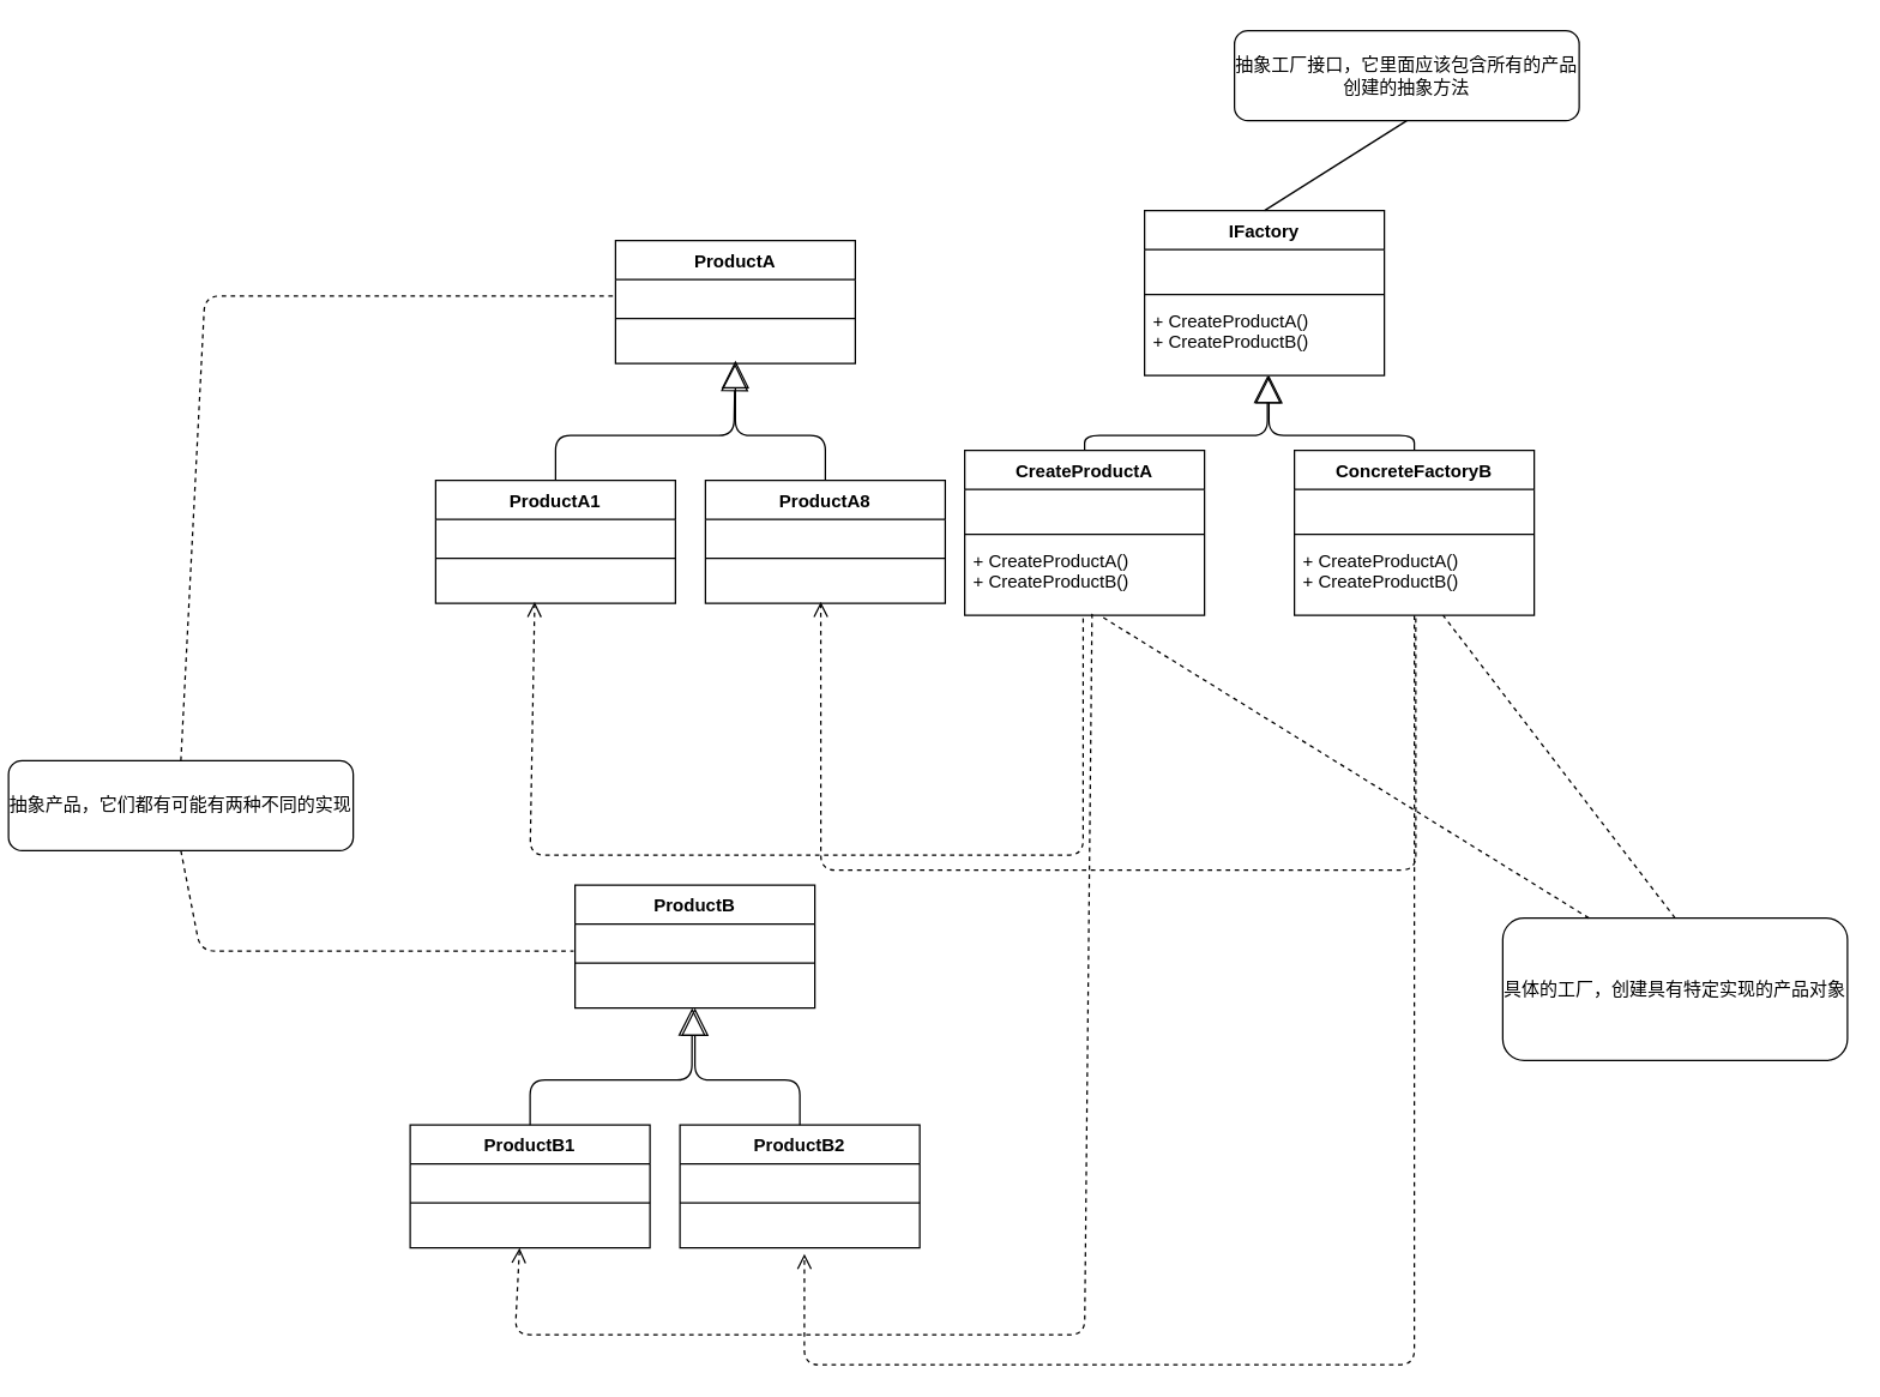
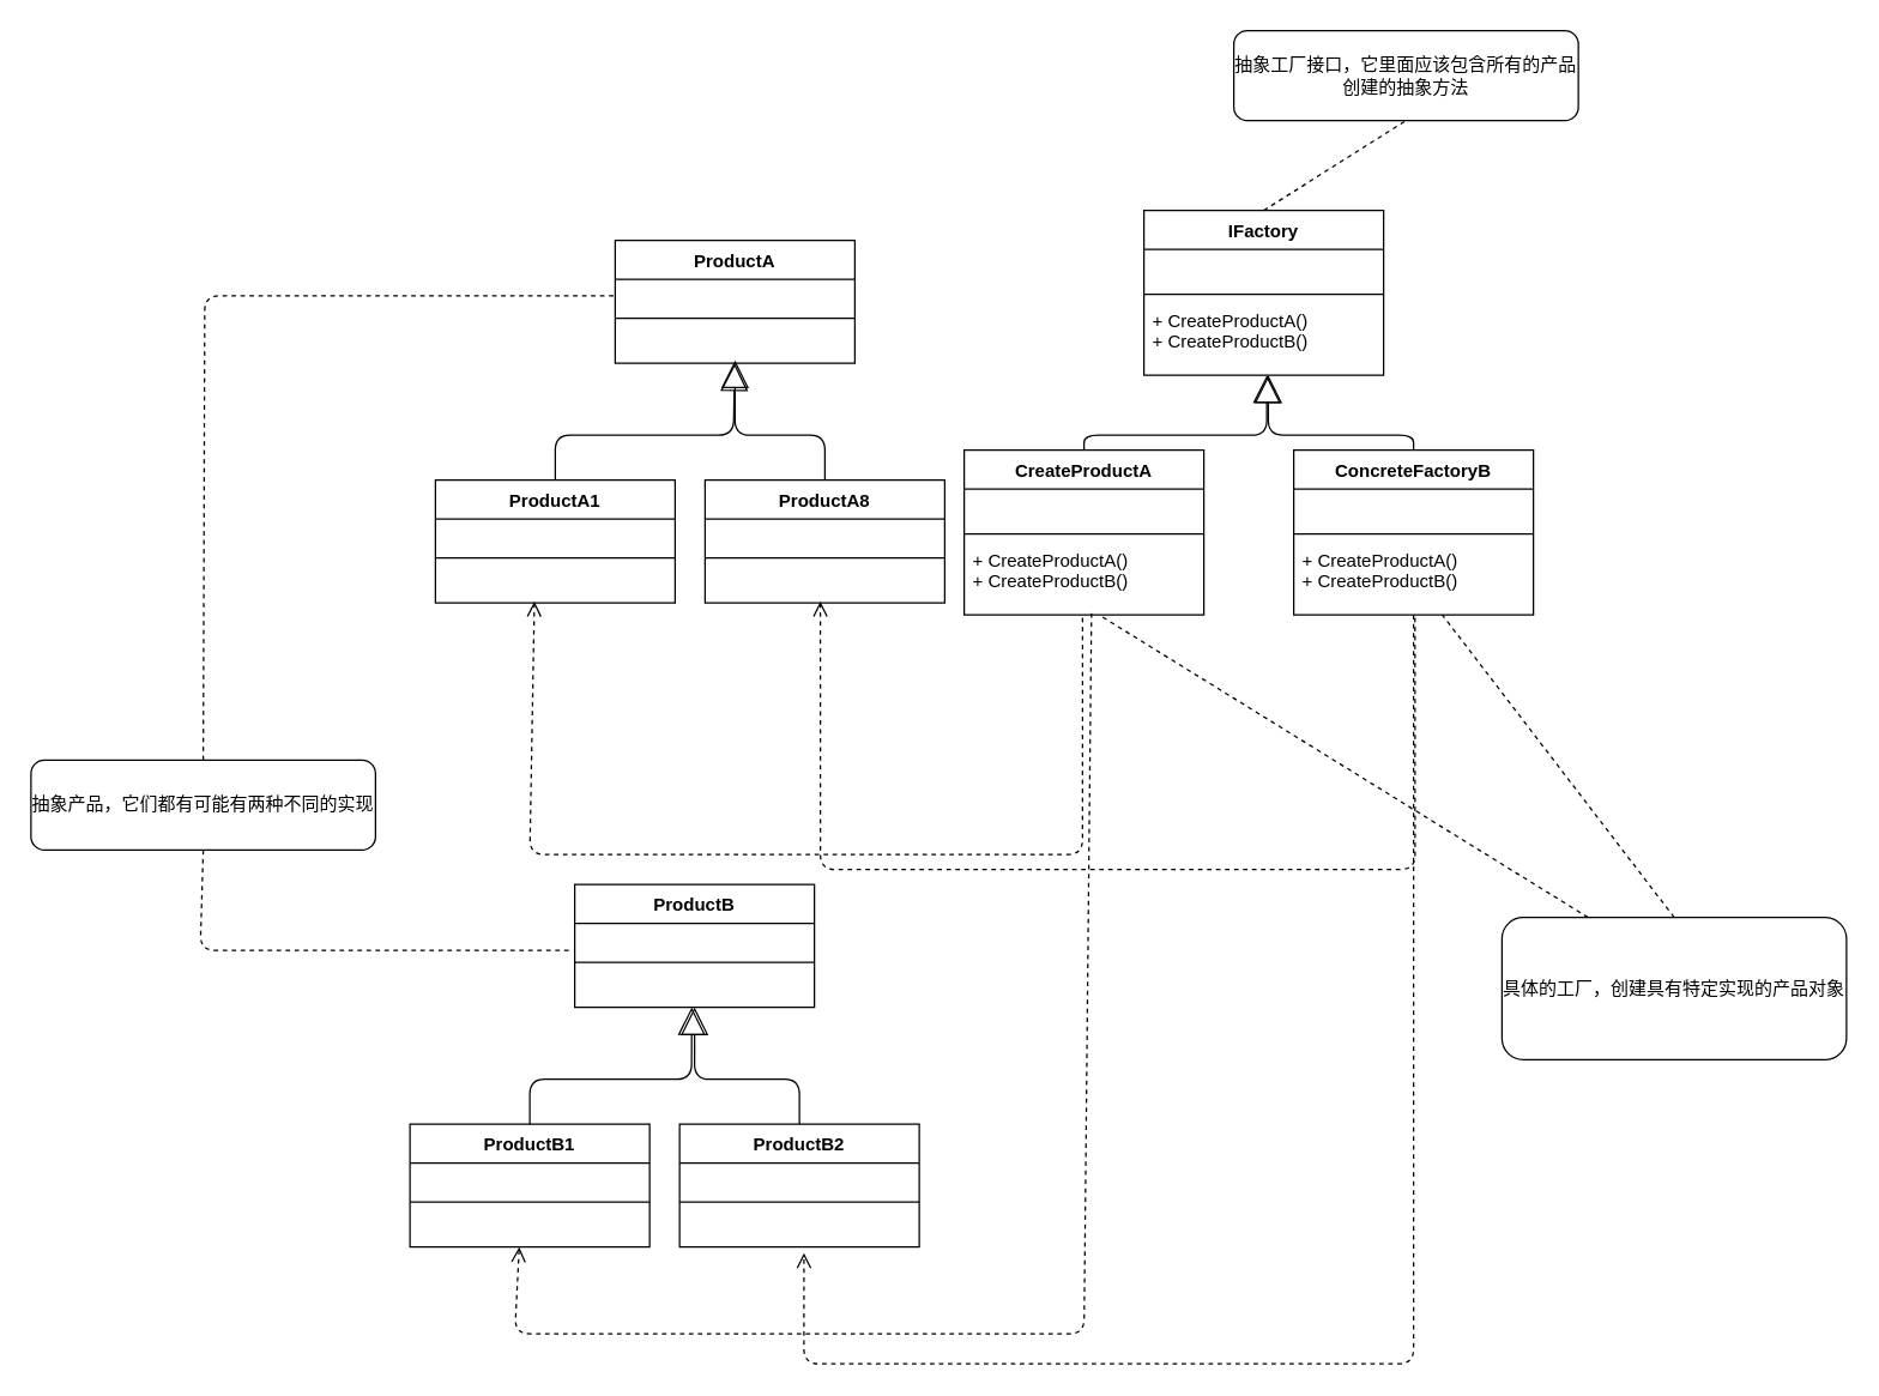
- <mxCell id="49" value="" style="endArrow=none;dashed=0;html=1;entryX=0.5;entryY=1;entryDx=0;entryDy=0;exitX=0.5;exitY=0;exitDx=0;exitDy=0;" edge="1" parent="1" source="2" target="48"><mxGeometry width="50" height="50" relative="1" as="geometry"><mxPoint x="653" y="290" as="sourcePoint" /><mxPoint y="240" as="targetPoint" x="703" /></mxGeometry></mxCell>
+ <mxCell id="49" value="" style="endArrow=none;dashed=1;html=1;entryX=0.5;entryY=1;entryDx=0;entryDy=0;exitX=0.5;exitY=0;exitDx=0;exitDy=0;" edge="1" parent="1" source="2" target="48"><mxGeometry width="50" height="50" relative="1" as="geometry"><mxPoint x="653" y="290" as="sourcePoint" /><mxPoint y="240" as="targetPoint" x="703" /></mxGeometry></mxCell>
- <mxCell id="53" value="抽象产品，它们都有可能有两种不同的实现" style="rounded=1;whiteSpace=wrap;html=1;" vertex="1" parent="1"><mxGeometry x="5" y="507" width="230" height="60" as="geometry" /></mxCell>
+ <mxCell id="53" value="抽象产品，它们都有可能有两种不同的实现" style="rounded=1;whiteSpace=wrap;html=1;" vertex="1" parent="1"><mxGeometry x="20" y="507" width="230" height="60" as="geometry" /></mxCell>
